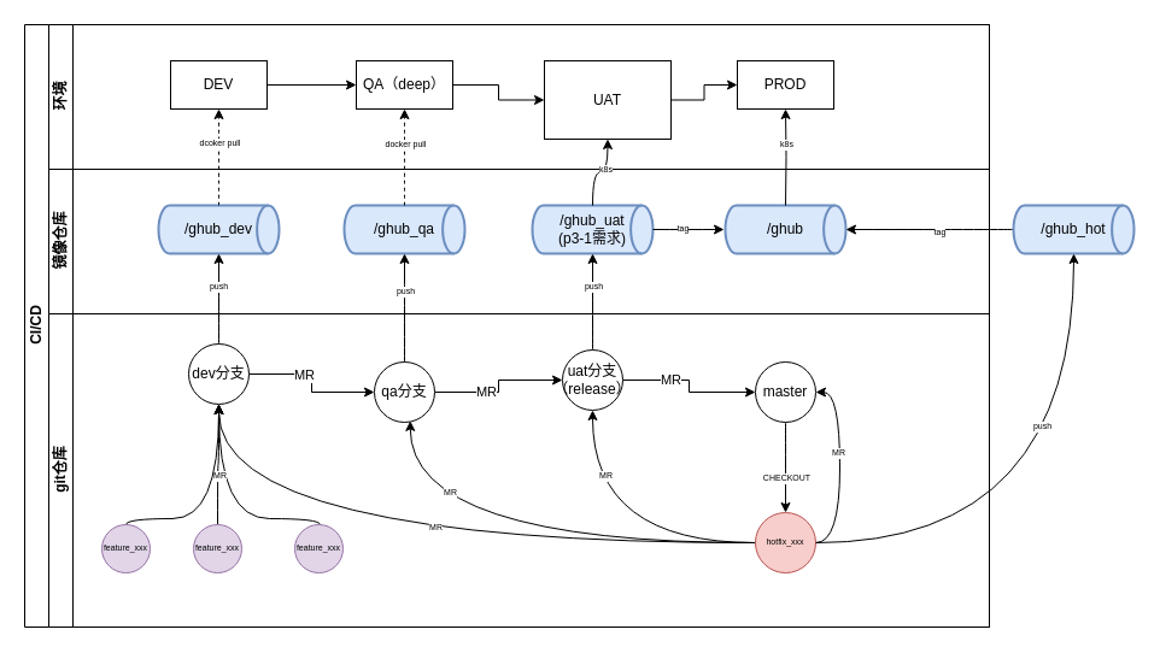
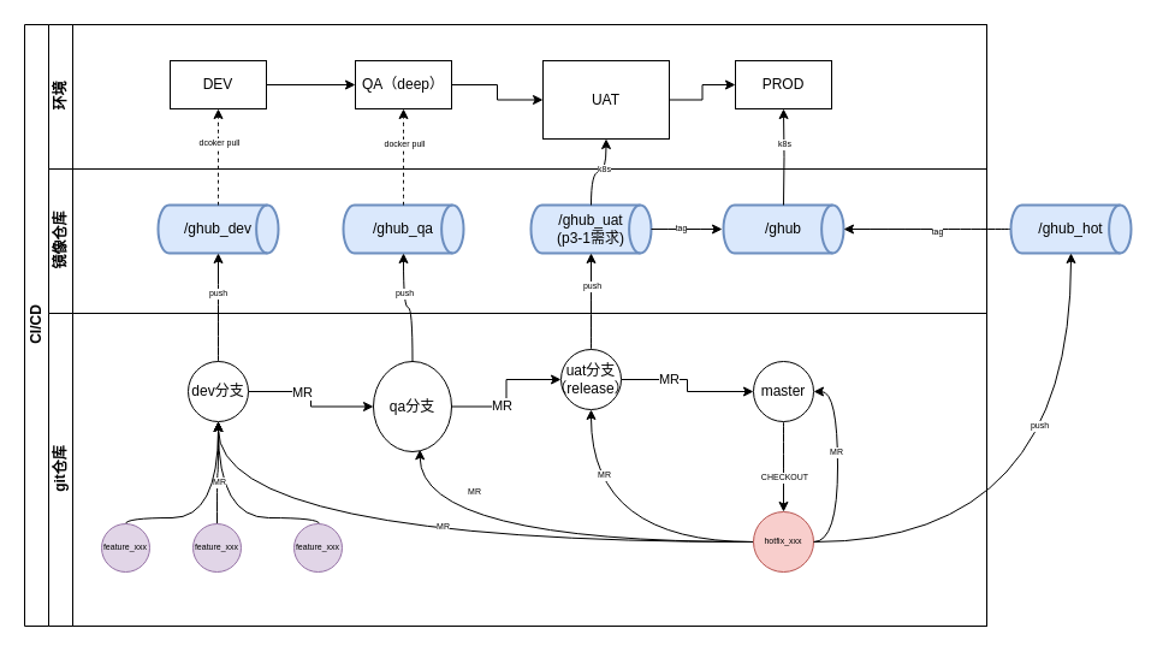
- <mxCell id="18" value="dev分支" style="ellipse;whiteSpace=wrap;html=1;aspect=fixed;rounded=0;glass=0;" vertex="1" parent="12"><mxGeometry x="116" y="25" width="50" height="50" as="geometry" /></mxCell>
+ <mxCell id="18" value="dev分支" style="ellipse;whiteSpace=wrap;html=1;aspect=fixed;rounded=0;glass=0;" vertex="1" parent="12"><mxGeometry x="116" y="40" width="50" height="50" as="geometry" /></mxCell>
- <mxCell id="24" value="qa分支" style="ellipse;whiteSpace=wrap;html=1;aspect=fixed;rounded=0;glass=0;" vertex="1" parent="12"><mxGeometry x="270" y="40" width="50" height="50" as="geometry" /></mxCell>
+ <mxCell id="24" value="qa分支" style="ellipse;whiteSpace=wrap;html=1;aspect=fixed;rounded=0;glass=0;" vertex="1" parent="12"><mxGeometry x="270" y="40" width="65" height="75" as="geometry" /></mxCell>
